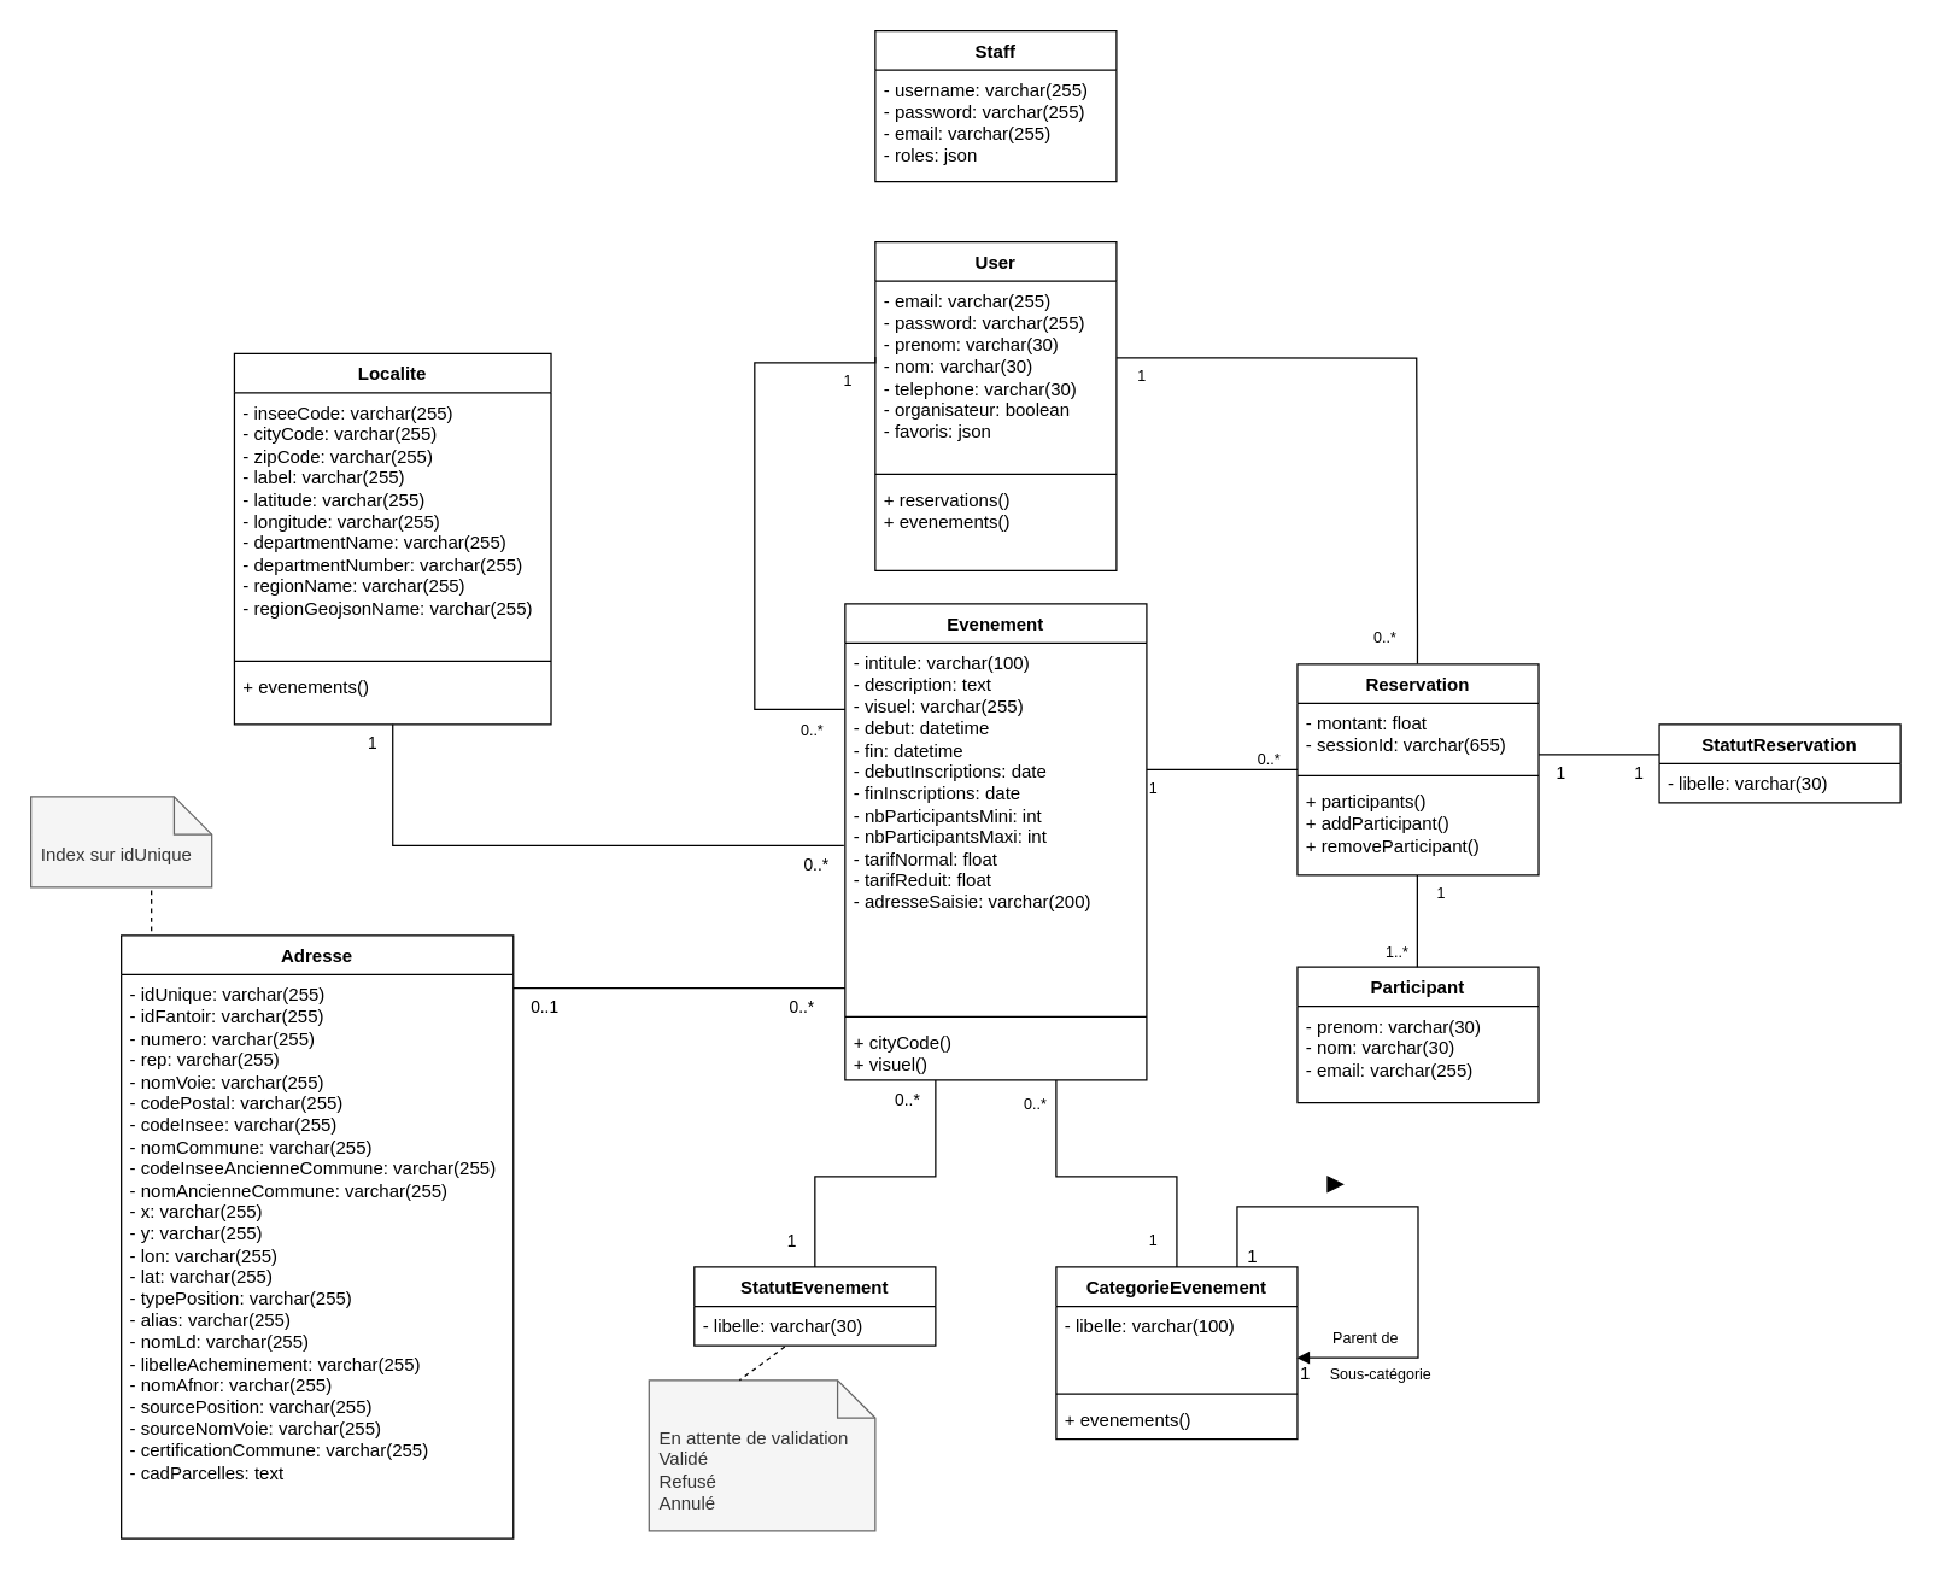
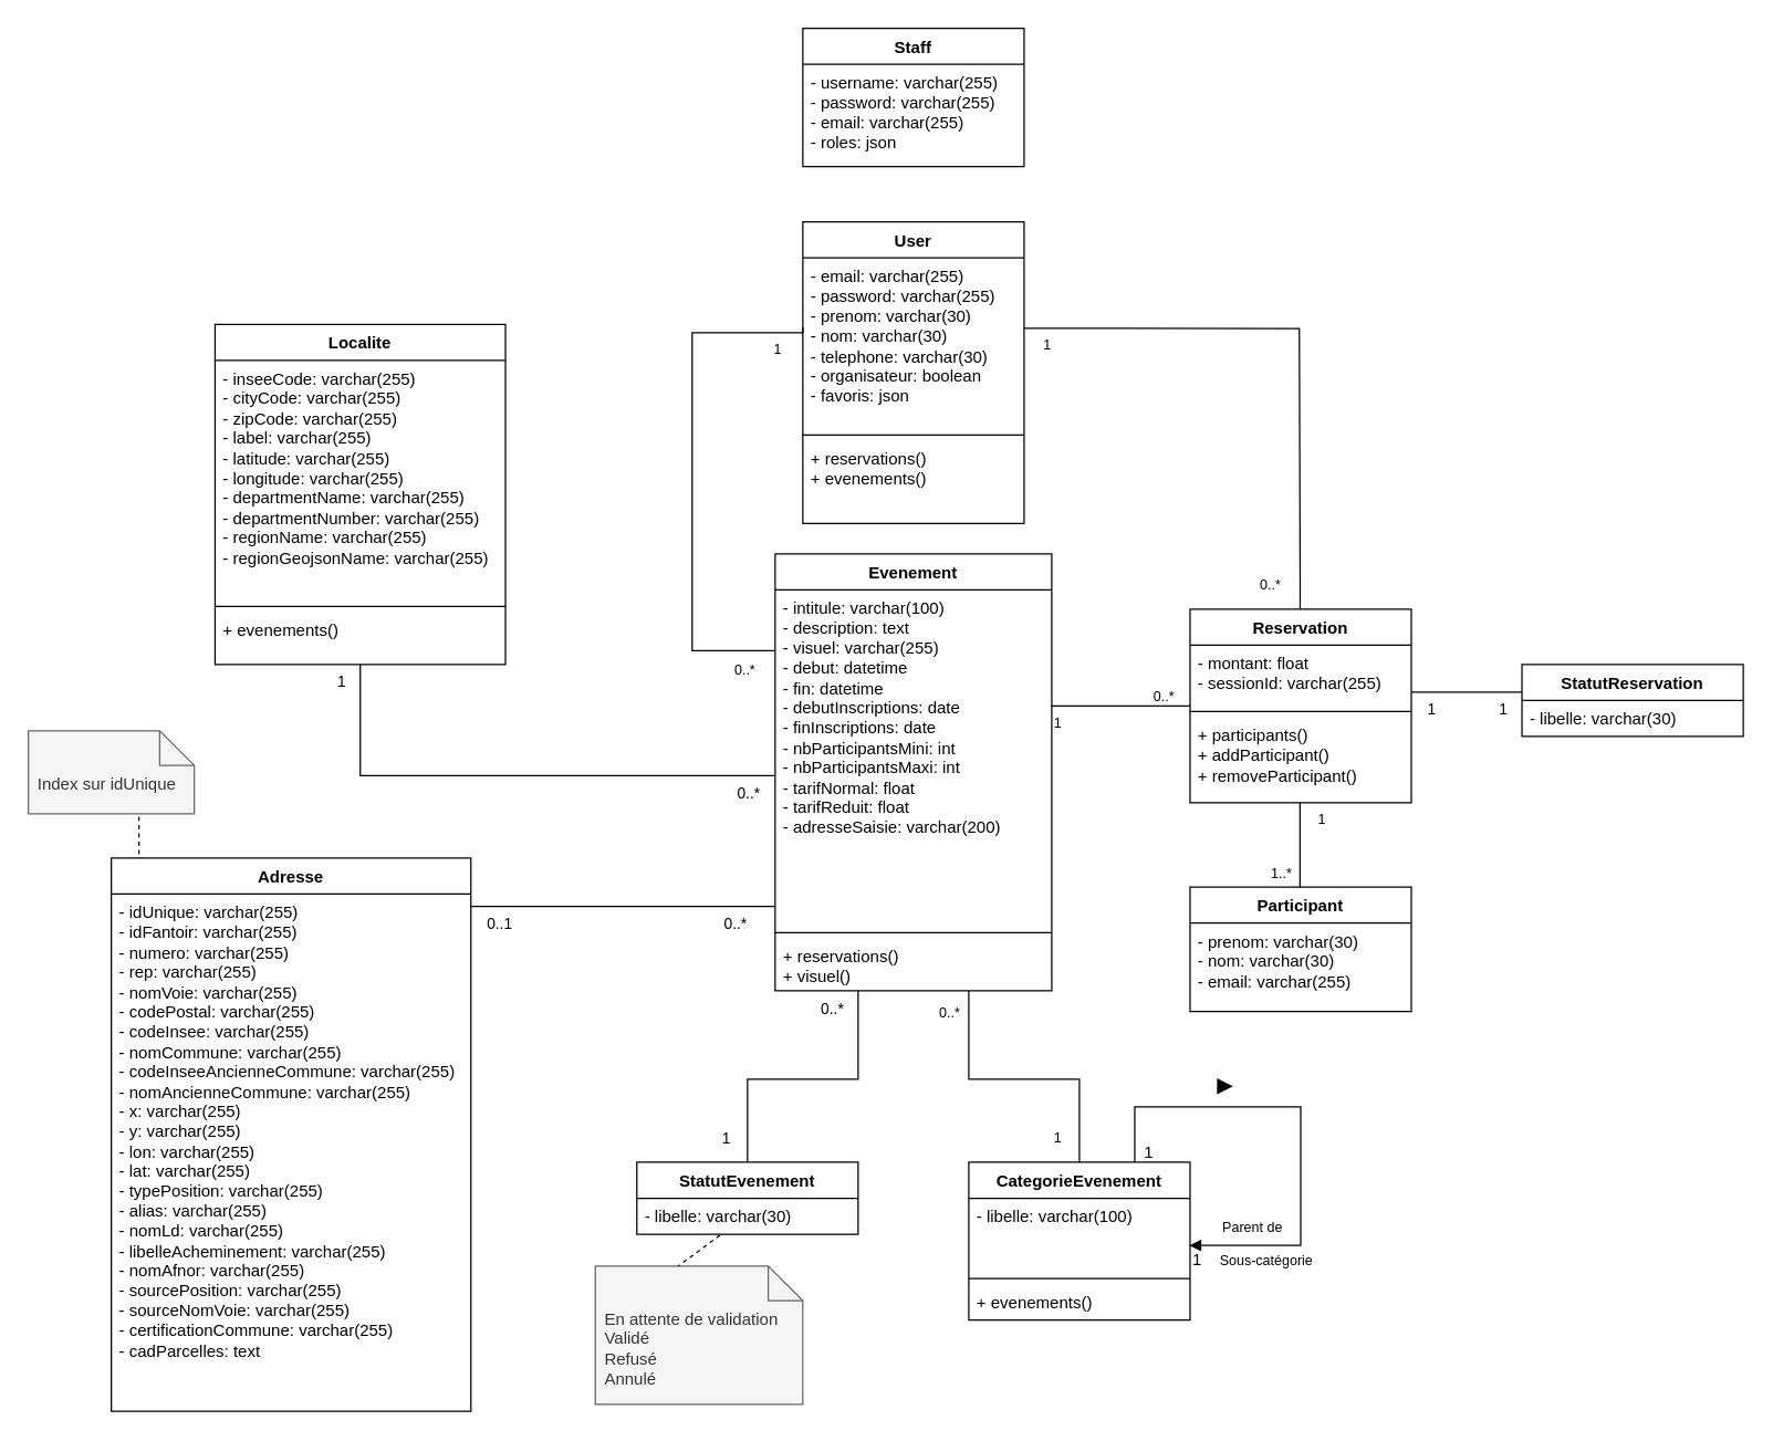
- <mxCell id="44" value="- montant: float&lt;br&gt;- sessionId: varchar(655)" style="text;strokeColor=none;fillColor=none;align=left;verticalAlign=top;spacingLeft=4;spacingRight=4;overflow=hidden;rotatable=0;points=[[0,0.5],[1,0.5]];portConstraint=eastwest;whiteSpace=wrap;html=1;" parent="43" vertex="1"><mxGeometry y="26" width="160" height="44" as="geometry" /></mxCell>
+ <mxCell id="44" value="- montant: float&lt;br&gt;- sessionId: varchar(255)" style="text;strokeColor=none;fillColor=none;align=left;verticalAlign=top;spacingLeft=4;spacingRight=4;overflow=hidden;rotatable=0;points=[[0,0.5],[1,0.5]];portConstraint=eastwest;whiteSpace=wrap;html=1;" parent="43" vertex="1"><mxGeometry y="26" width="160" height="44" as="geometry" /></mxCell>
- <mxCell id="5" value="+ cityCode()&lt;br&gt;+ visuel()" style="text;strokeColor=none;fillColor=none;align=left;verticalAlign=top;spacingLeft=4;spacingRight=4;overflow=hidden;rotatable=0;points=[[0,0.5],[1,0.5]];portConstraint=eastwest;whiteSpace=wrap;html=1;" parent="2" vertex="1"><mxGeometry y="278" width="200" height="38" as="geometry" /></mxCell>
+ <mxCell id="5" value="+ reservations()&lt;br&gt;+ visuel()" style="text;strokeColor=none;fillColor=none;align=left;verticalAlign=top;spacingLeft=4;spacingRight=4;overflow=hidden;rotatable=0;points=[[0,0.5],[1,0.5]];portConstraint=eastwest;whiteSpace=wrap;html=1;" parent="2" vertex="1"><mxGeometry y="278" width="200" height="38" as="geometry" /></mxCell>
